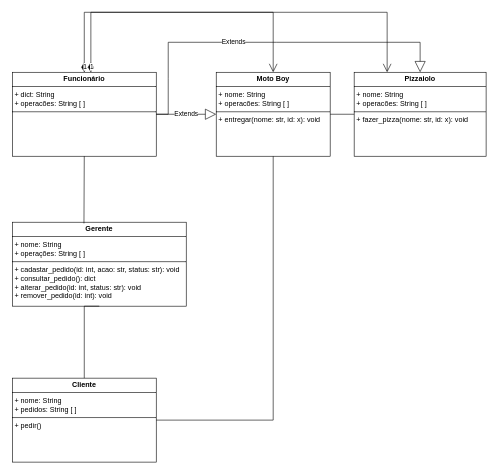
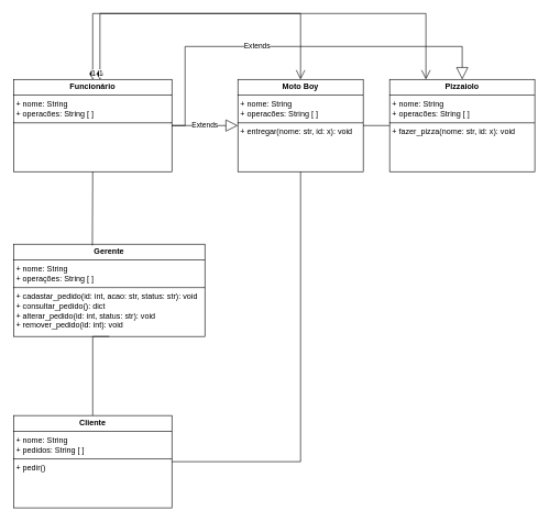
- <mxCell id="4" value="&lt;p style=&quot;margin:0px;margin-top:4px;text-align:center;&quot;&gt;&lt;b&gt;Funcionário&lt;/b&gt;&lt;/p&gt;&lt;hr size=&quot;1&quot; style=&quot;border-style:solid;&quot;&gt;&lt;p style=&quot;margin:0px;margin-left:4px;&quot;&gt;+ dict: String&lt;/p&gt;&lt;p style=&quot;margin:0px;margin-left:4px;&quot;&gt;+ operacões: String [ ]&lt;/p&gt;&lt;hr size=&quot;1&quot; style=&quot;border-style:solid;&quot;&gt;&lt;p style=&quot;margin:0px;margin-left:4px;&quot;&gt;&lt;br&gt;&lt;/p&gt;" style="verticalAlign=top;align=left;overflow=fill;html=1;whiteSpace=wrap;" vertex="1" parent="1"><mxGeometry x="20" y="120" width="240" height="140" as="geometry" /></mxCell>
+ <mxCell id="4" value="&lt;p style=&quot;margin:0px;margin-top:4px;text-align:center;&quot;&gt;&lt;b&gt;Funcionário&lt;/b&gt;&lt;/p&gt;&lt;hr size=&quot;1&quot; style=&quot;border-style:solid;&quot;&gt;&lt;p style=&quot;margin:0px;margin-left:4px;&quot;&gt;+ nome: String&lt;/p&gt;&lt;p style=&quot;margin:0px;margin-left:4px;&quot;&gt;+ operacões: String [ ]&lt;/p&gt;&lt;hr size=&quot;1&quot; style=&quot;border-style:solid;&quot;&gt;&lt;p style=&quot;margin:0px;margin-left:4px;&quot;&gt;&lt;br&gt;&lt;/p&gt;" style="verticalAlign=top;align=left;overflow=fill;html=1;whiteSpace=wrap;" vertex="1" parent="1"><mxGeometry x="20" y="120" width="240" height="140" as="geometry" /></mxCell>
